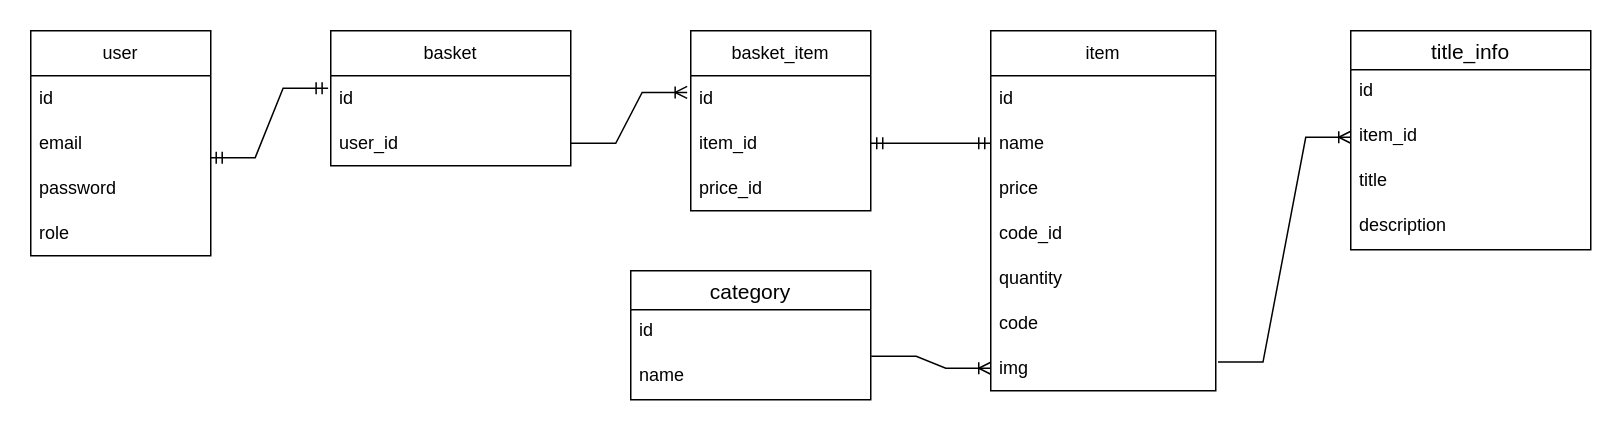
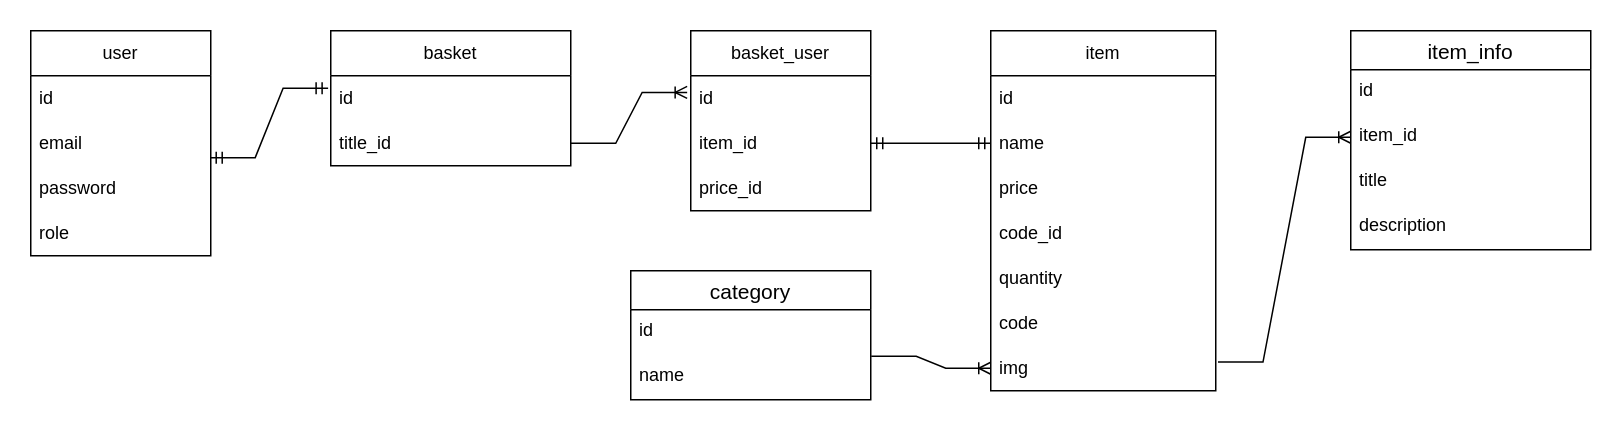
- <mxCell id="23" value="title_info" style="swimlane;fontStyle=0;childLayout=stackLayout;horizontal=1;startSize=26;horizontalStack=0;resizeParent=1;resizeParentMax=0;resizeLast=0;collapsible=1;marginBottom=0;align=center;fontSize=14;" vertex="1" parent="1"><mxGeometry x="900" y="20" width="160" height="146" as="geometry" /></mxCell>
+ <mxCell id="23" value="item_info" style="swimlane;fontStyle=0;childLayout=stackLayout;horizontal=1;startSize=26;horizontalStack=0;resizeParent=1;resizeParentMax=0;resizeLast=0;collapsible=1;marginBottom=0;align=center;fontSize=14;" vertex="1" parent="1"><mxGeometry x="900" y="20" width="160" height="146" as="geometry" /></mxCell>
- <mxCell id="29" value="basket_item" style="swimlane;fontStyle=0;childLayout=stackLayout;horizontal=1;startSize=30;horizontalStack=0;resizeParent=1;resizeParentMax=0;resizeLast=0;collapsible=1;marginBottom=0;whiteSpace=wrap;html=1;" vertex="1" parent="1"><mxGeometry x="460" y="20" width="120" height="120" as="geometry" /></mxCell>
+ <mxCell id="29" value="basket_user" style="swimlane;fontStyle=0;childLayout=stackLayout;horizontal=1;startSize=30;horizontalStack=0;resizeParent=1;resizeParentMax=0;resizeLast=0;collapsible=1;marginBottom=0;whiteSpace=wrap;html=1;" vertex="1" parent="1"><mxGeometry x="460" y="20" width="120" height="120" as="geometry" /></mxCell>
- <mxCell id="9" value="user_id" style="text;strokeColor=none;fillColor=none;align=left;verticalAlign=middle;spacingLeft=4;spacingRight=4;overflow=hidden;points=[[0,0.5],[1,0.5]];portConstraint=eastwest;rotatable=0;whiteSpace=wrap;html=1;" vertex="1" parent="7"><mxGeometry y="60" width="160" height="30" as="geometry" /></mxCell>
+ <mxCell id="9" value="title_id" style="text;strokeColor=none;fillColor=none;align=left;verticalAlign=middle;spacingLeft=4;spacingRight=4;overflow=hidden;points=[[0,0.5],[1,0.5]];portConstraint=eastwest;rotatable=0;whiteSpace=wrap;html=1;" vertex="1" parent="7"><mxGeometry y="60" width="160" height="30" as="geometry" /></mxCell>
